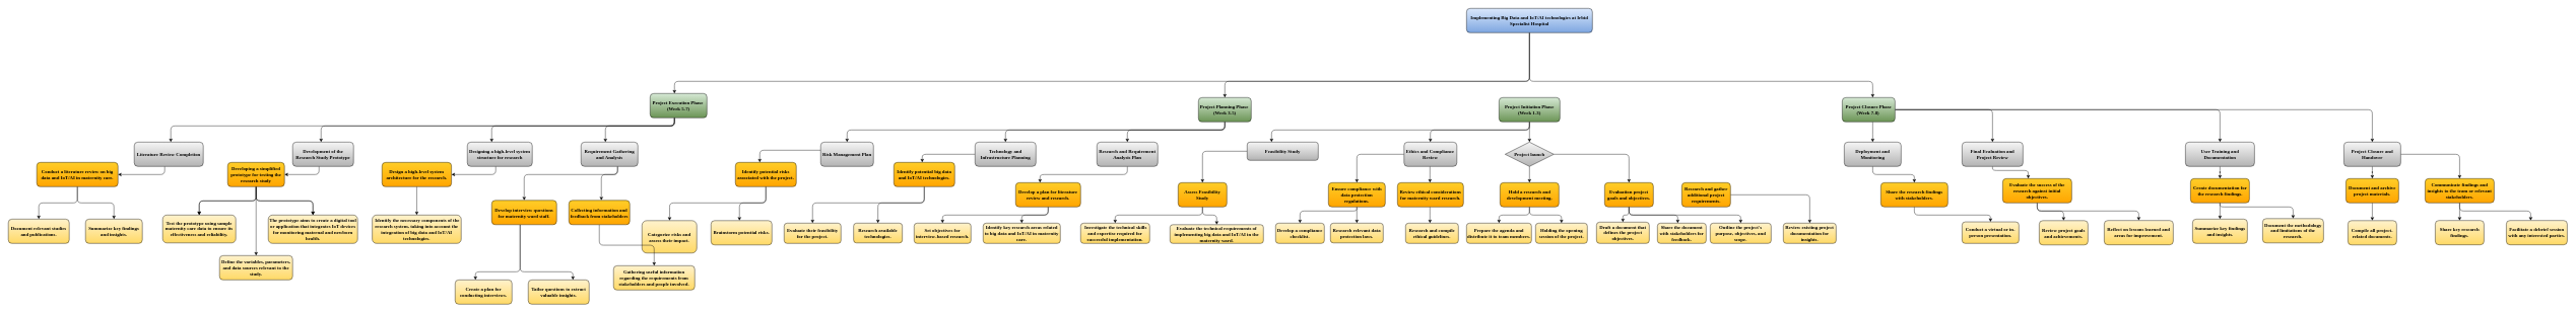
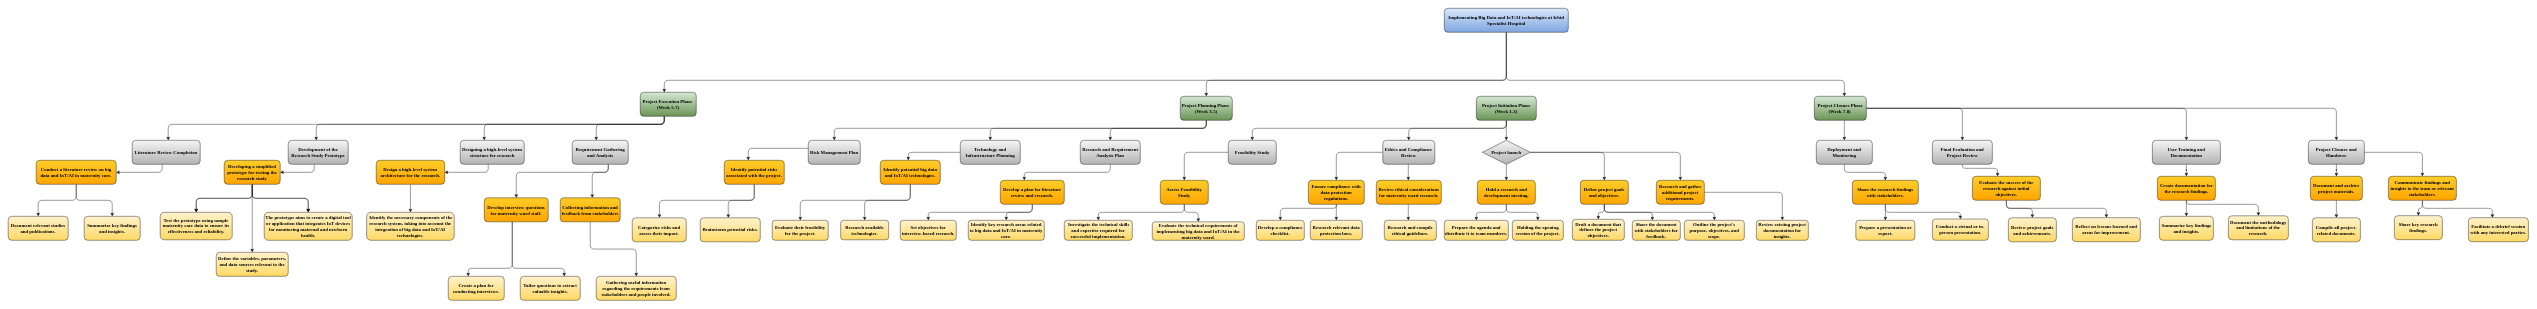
- <mxCell id="41" value="&lt;b&gt;Feasibility Study&lt;/b&gt;" style="whiteSpace=wrap;html=1;fontFamily=Times New Roman;fillColor=#f5f5f5;rounded=1;gradientColor=#b3b3b3;shadow=0;labelBorderColor=none;strokeColor=#000000;" parent="1" vertex="1"><mxGeometry x="3070" y="350" width="175" height="45" as="geometry" /></mxCell>
+ <mxCell id="41" value="&lt;b&gt;Feasibility Study&lt;/b&gt;" style="whiteSpace=wrap;html=1;fontFamily=Times New Roman;fillColor=#f5f5f5;rounded=1;gradientColor=#b3b3b3;shadow=0;labelBorderColor=none;strokeColor=#000000;" parent="1" vertex="1"><mxGeometry x="3070" y="350" width="120" height="60" as="geometry" /></mxCell>
+ <mxCell id="12" value="" style="edgeStyle=orthogonalEdgeStyle;rounded=1;orthogonalLoop=1;jettySize=auto;html=1;shadow=0;labelBorderColor=none;" parent="1" source="13" target="30" edge="1"><mxGeometry relative="1" as="geometry" /></mxCell>
- <mxCell id="21" value="&lt;b&gt;Evaluation project goals and objectives.&lt;/b&gt;" style="whiteSpace=wrap;html=1;fontFamily=Times New Roman;fillColor=#ffcd28;strokeColor=#000000;rounded=1;gradientColor=#ffa500;shadow=0;labelBorderColor=none;" parent="1" vertex="1"><mxGeometry x="3950" y="450" width="120" height="60" as="geometry" /></mxCell>
+ <mxCell id="21" value="&lt;b&gt;Define project goals and objectives.&lt;/b&gt;" style="whiteSpace=wrap;html=1;fontFamily=Times New Roman;fillColor=#ffcd28;strokeColor=#000000;rounded=1;gradientColor=#ffa500;shadow=0;labelBorderColor=none;" parent="1" vertex="1"><mxGeometry x="3950" y="450" width="120" height="60" as="geometry" /></mxCell>
+ <mxCell id="114" value="" style="edgeStyle=orthogonalEdgeStyle;rounded=1;orthogonalLoop=1;jettySize=auto;html=1;shadow=0;labelBorderColor=none;" parent="1" source="116" target="117" edge="1"><mxGeometry relative="1" as="geometry" /></mxCell>
+ <mxCell id="117" value="&lt;b&gt;Prepare a presentation or report.&lt;/b&gt;" style="whiteSpace=wrap;html=1;fontFamily=Times New Roman;fillColor=#fff2cc;strokeColor=#000000;rounded=1;gradientColor=#ffd966;shadow=0;labelBorderColor=none;" parent="1" vertex="1"><mxGeometry x="4638.75" y="550" width="147.5" height="50" as="geometry" /></mxCell>
- <mxCell id="142" value="&lt;b&gt;Share key research findings.&lt;/b&gt;" style="whiteSpace=wrap;html=1;fontFamily=Times New Roman;fillColor=#fff2cc;strokeColor=#000000;rounded=1;gradientColor=#ffd966;shadow=0;labelBorderColor=none;" parent="1" vertex="1"><mxGeometry x="5995" y="543.43" width="120" height="60" as="geometry" /></mxCell>
+ <mxCell id="142" value="&lt;b&gt;Share key research findings.&lt;/b&gt;" style="whiteSpace=wrap;html=1;fontFamily=Times New Roman;fillColor=#fff2cc;strokeColor=#000000;rounded=1;gradientColor=#ffd966;shadow=0;labelBorderColor=none;" parent="1" vertex="1"><mxGeometry x="5985" y="538.43" width="120" height="60" as="geometry" /></mxCell>
- <mxCell id="71" value="&lt;b&gt;Categorize risks and assess their impact.&lt;/b&gt;" style="whiteSpace=wrap;html=1;fontFamily=Times New Roman;fillColor=#fff2cc;strokeColor=#000000;rounded=1;gradientColor=#ffd966;shadow=0;labelBorderColor=none;" parent="1" vertex="1"><mxGeometry x="1580" y="543.75" width="135" height="80" as="geometry" /></mxCell>
+ <mxCell id="71" value="&lt;b&gt;Categorize risks and assess their impact.&lt;/b&gt;" style="whiteSpace=wrap;html=1;fontFamily=Times New Roman;fillColor=#fff2cc;strokeColor=#000000;rounded=1;gradientColor=#ffd966;shadow=0;labelBorderColor=none;" parent="1" vertex="1"><mxGeometry x="1580" y="543.75" width="135" height="60" as="geometry" /></mxCell>
- <mxCell id="147" value="&lt;div&gt;&lt;b&gt;&lt;br&gt;&lt;/b&gt;&lt;/div&gt;&lt;div&gt;&lt;b&gt;Gathering useful information regarding the requirements from stakeholders and people involved.&lt;/b&gt;&lt;/div&gt;&lt;div&gt;&lt;br&gt;&lt;/div&gt;" style="whiteSpace=wrap;html=1;fontFamily=Times New Roman;fillColor=#fff2cc;strokeColor=#000000;rounded=1;gradientColor=#ffd966;shadow=0;labelBorderColor=none;" vertex="1" parent="1"><mxGeometry x="1510" y="655" width="200" height="60" as="geometry" /></mxCell>
+ <mxCell id="147" value="&lt;div&gt;&lt;b&gt;&lt;br&gt;&lt;/b&gt;&lt;/div&gt;&lt;div&gt;&lt;b&gt;Gathering useful information regarding the requirements from stakeholders and people involved.&lt;/b&gt;&lt;/div&gt;&lt;div&gt;&lt;br&gt;&lt;/div&gt;" style="whiteSpace=wrap;html=1;fontFamily=Times New Roman;fillColor=#fff2cc;strokeColor=#000000;rounded=1;gradientColor=#ffd966;shadow=0;labelBorderColor=none;" vertex="1" parent="1"><mxGeometry x="1490" y="690" width="200" height="60" as="geometry" /></mxCell>
